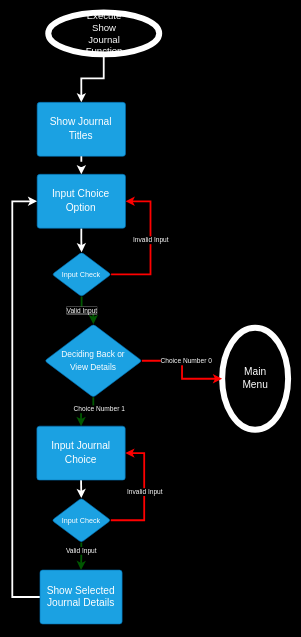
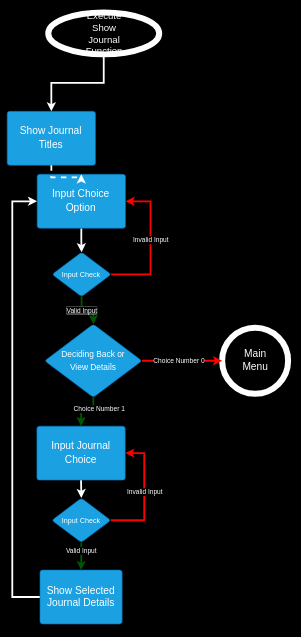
- <mxCell id="4" value="&lt;div style=&quot;display: flex; justify-content: center; text-align: center; align-items: baseline; line-height: 1.25; margin-top: -2px;&quot;&gt;&lt;font style=&quot;font-size: 18px;&quot;&gt;&lt;span style=&quot;font-size: 17px;&quot;&gt;Show Journal Titles&lt;/span&gt;&lt;br&gt;&lt;/font&gt;&lt;/div&gt;" style="html=1;overflow=block;blockSpacing=1;whiteSpace=wrap;fontSize=13;spacing=3.8;strokeColor=#006EAF;rounded=1;absoluteArcSize=1;arcSize=9;fillColor=#1ba1e2;strokeWidth=NaN;lucidId=r1av457.JjQZ;fontColor=#ffffff;" parent="1" vertex="1"><mxGeometry x="61.46" y="170" width="147.36" height="90" as="geometry" /></mxCell>
+ <mxCell id="4" value="&lt;div style=&quot;display: flex; justify-content: center; text-align: center; align-items: baseline; line-height: 1.25; margin-top: -2px;&quot;&gt;&lt;font style=&quot;font-size: 18px;&quot;&gt;&lt;span style=&quot;font-size: 17px;&quot;&gt;Show Journal Titles&lt;/span&gt;&lt;br&gt;&lt;/font&gt;&lt;/div&gt;" style="html=1;overflow=block;blockSpacing=1;whiteSpace=wrap;fontSize=13;spacing=3.8;strokeColor=#006EAF;rounded=1;absoluteArcSize=1;arcSize=9;fillColor=#1ba1e2;strokeWidth=NaN;lucidId=r1av457.JjQZ;fontColor=#ffffff;" parent="1" vertex="1"><mxGeometry x="11.46" y="185" width="147.36" height="90" as="geometry" /></mxCell>
- <mxCell id="20" value="&lt;div style=&quot;display: flex; justify-content: center; text-align: center; align-items: baseline; line-height: 1.25; margin-top: -2px;&quot;&gt;&lt;font style=&quot;font-size: 18px;&quot;&gt;&lt;span style=&quot;font-size: 17px;&quot;&gt;Input Choice Option&lt;/span&gt;&lt;br&gt;&lt;/font&gt;&lt;/div&gt;" style="html=1;overflow=block;blockSpacing=1;whiteSpace=wrap;fontSize=13;spacing=3.8;strokeColor=#006EAF;rounded=1;absoluteArcSize=1;arcSize=9;fillColor=#1ba1e2;strokeWidth=NaN;lucidId=r1av457.JjQZ;fontColor=#ffffff;" vertex="1" parent="1"><mxGeometry x="61.46" y="290" width="147.36" height="90" as="geometry" /></mxCell>
+ <mxCell id="20" value="&lt;div style=&quot;display: flex; justify-content: center; text-align: center; align-items: baseline; line-height: 1.25; margin-top: -2px;&quot;&gt;&lt;font style=&quot;font-size: 18px;&quot;&gt;&lt;span style=&quot;font-size: 17px;&quot;&gt;Input Choice Option&lt;/span&gt;&lt;br&gt;&lt;/font&gt;&lt;/div&gt;" style="html=1;overflow=block;blockSpacing=1;whiteSpace=wrap;fontSize=13;spacing=3.8;strokeColor=#006EAF;rounded=1;absoluteArcSize=1;arcSize=9;fillColor=#1ba1e2;strokeWidth=NaN;lucidId=r1av457.JjQZ;fontColor=#ffffff;dashed=1;" vertex="1" parent="1"><mxGeometry x="61.46" y="290" width="147.36" height="90" as="geometry" /></mxCell>
- <mxCell id="12" value="&lt;span style=&quot;color: rgb(255, 255, 255); font-size: 17px; text-wrap: wrap;&quot;&gt;Main Menu&lt;/span&gt;" style="verticalLabelPosition=middle;verticalAlign=middle;html=1;shape=mxgraph.flowchart.on-page_reference;fillColor=#000000;strokeColor=#FFFFFF;strokeWidth=10;labelPosition=center;align=center;" parent="1" vertex="1"><mxGeometry x="370" y="546" width="110" height="170" as="geometry" /></mxCell>
+ <mxCell id="12" value="&lt;span style=&quot;color: rgb(255, 255, 255); font-size: 17px; text-wrap: wrap;&quot;&gt;Main Menu&lt;/span&gt;" style="verticalLabelPosition=middle;verticalAlign=middle;html=1;shape=mxgraph.flowchart.on-page_reference;fillColor=#000000;strokeColor=#FFFFFF;strokeWidth=10;labelPosition=center;align=center;" parent="1" vertex="1"><mxGeometry x="370" y="546" width="110" height="110" as="geometry" /></mxCell>
